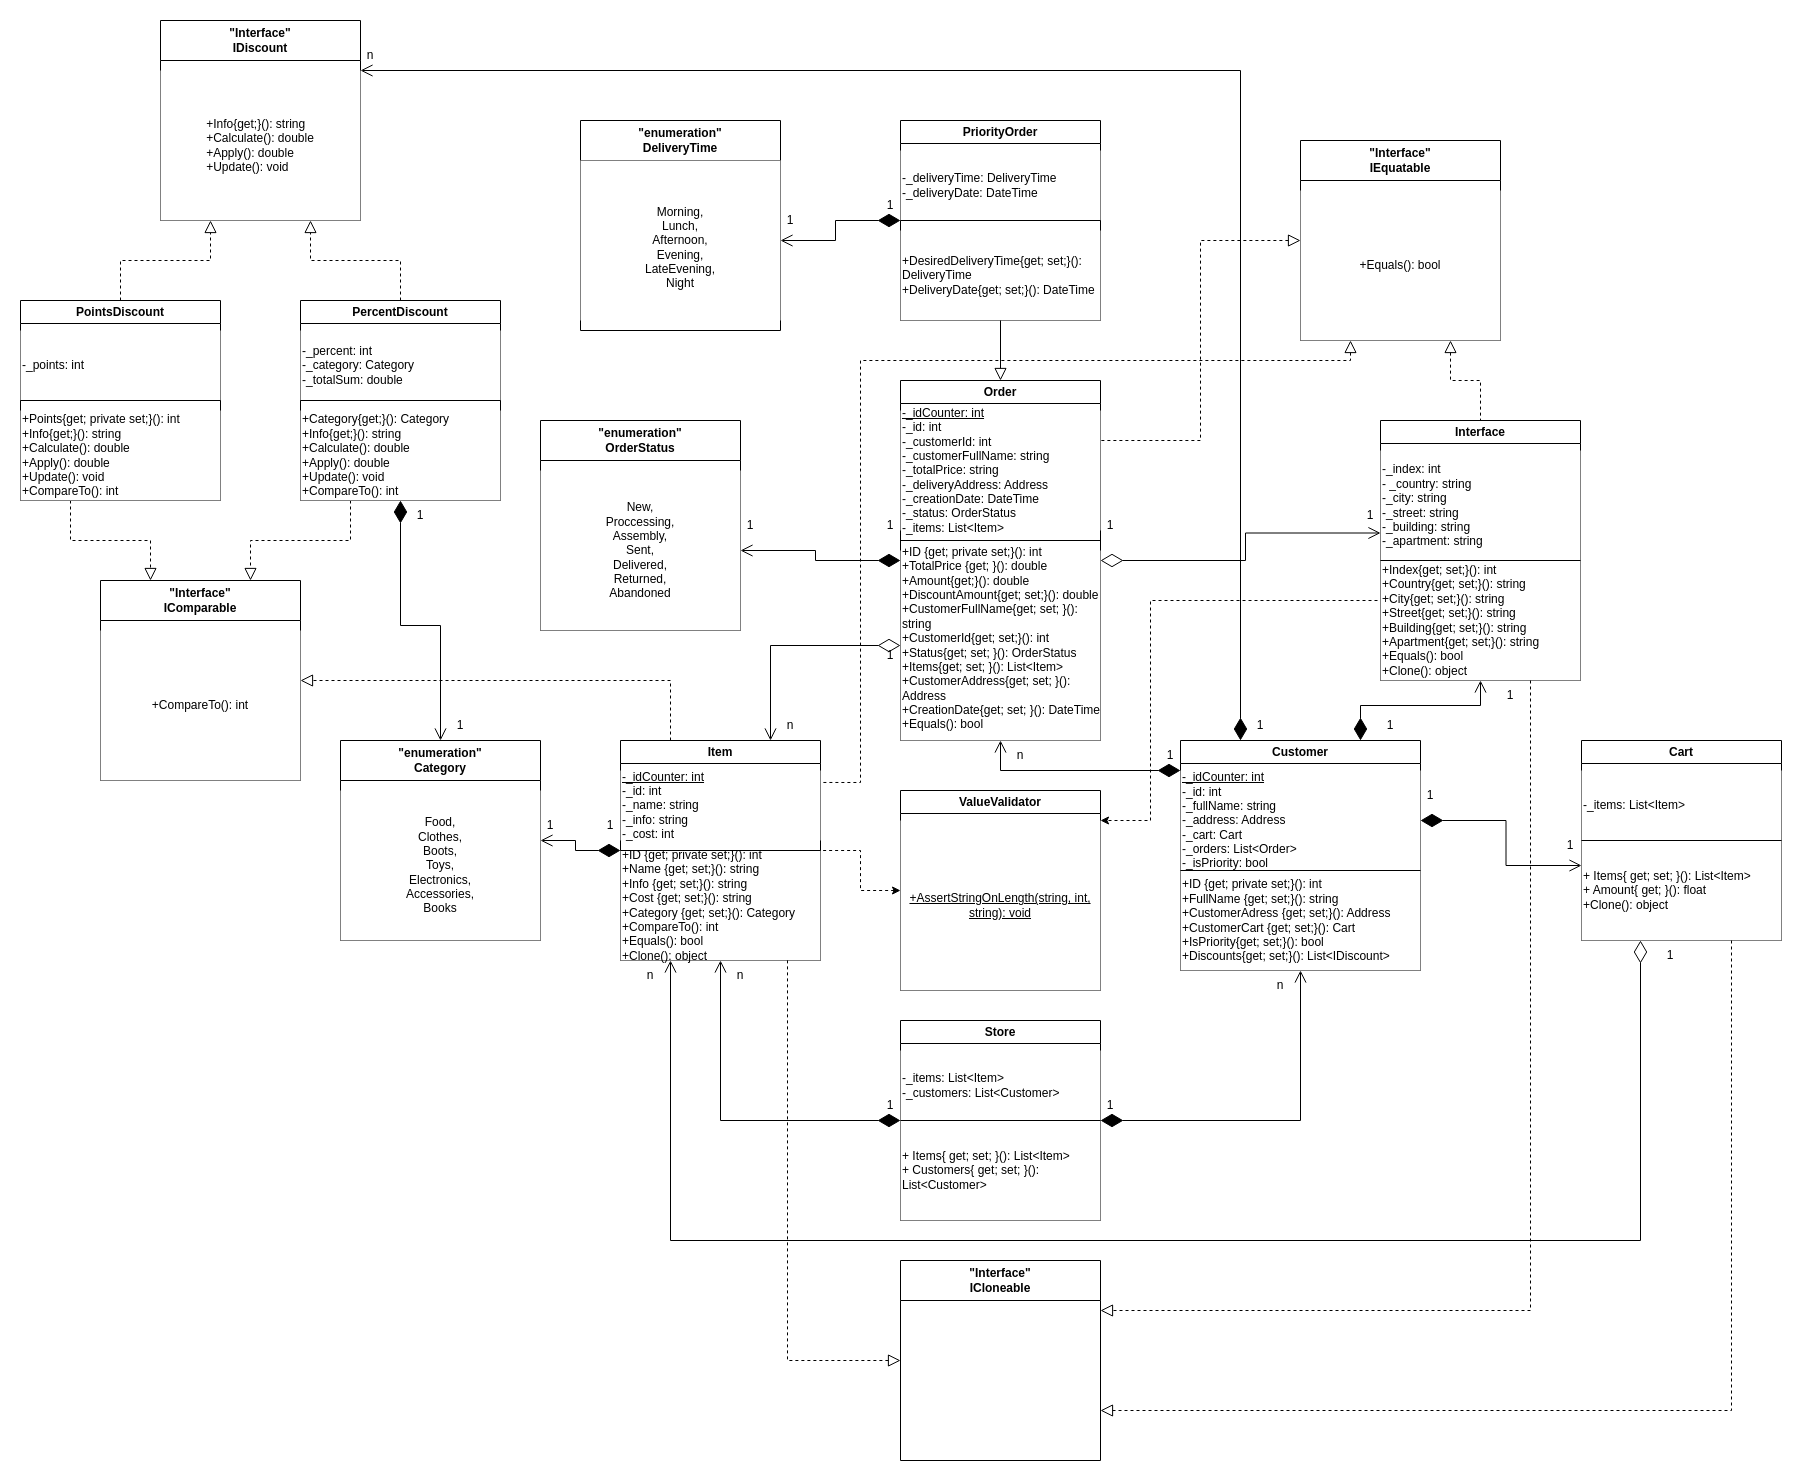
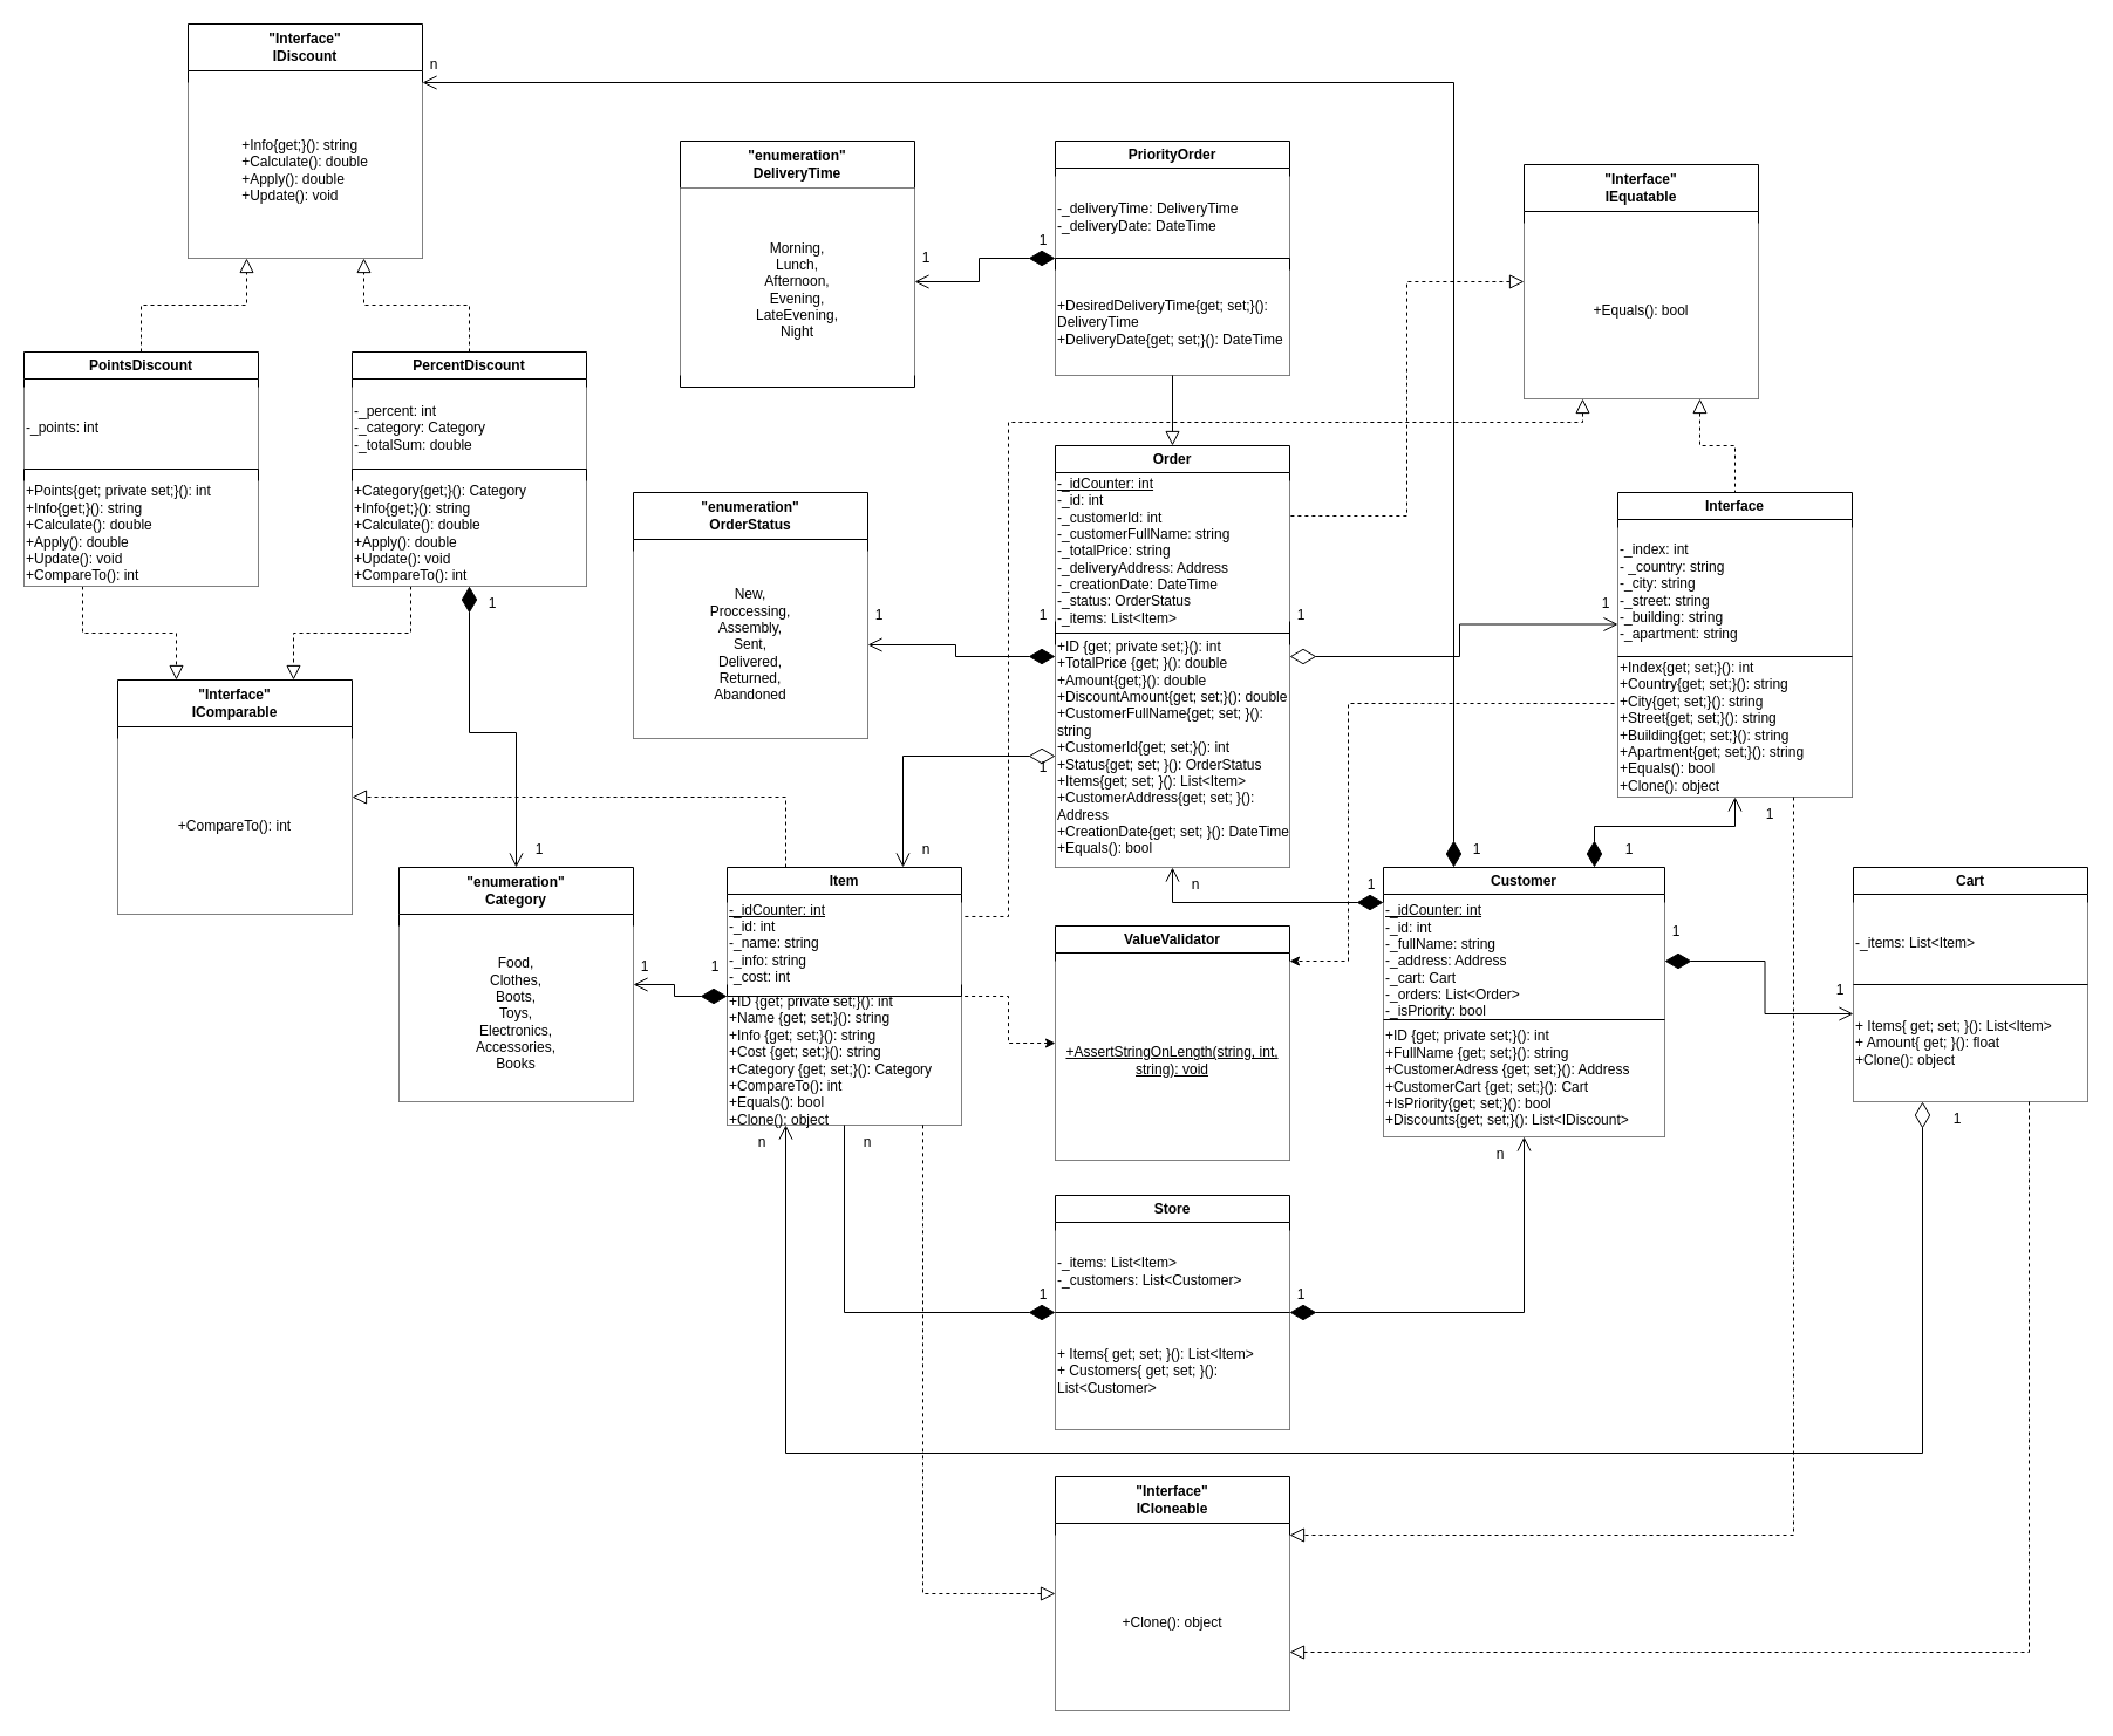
- <mxCell id="17" style="edgeStyle=orthogonalEdgeStyle;rounded=0;orthogonalLoop=1;jettySize=auto;html=1;entryX=0.5;entryY=1;entryDx=0;entryDy=0;endSize=10;startSize=20;startArrow=diamondThin;startFill=1;endArrow=open;endFill=0;" parent="1" source="18" target="7" edge="1"><mxGeometry relative="1" as="geometry" /></mxCell>
+ <mxCell id="17" style="edgeStyle=orthogonalEdgeStyle;rounded=0;orthogonalLoop=1;jettySize=auto;html=1;entryX=0.5;entryY=1;entryDx=0;entryDy=0;endSize=10;startSize=20;startArrow=diamondThin;startFill=1;endArrow=none;endFill=0;" parent="1" source="18" target="7" edge="1"><mxGeometry relative="1" as="geometry" /></mxCell>
+ <mxCell id="98" value="&lt;div style=&quot;text-align: left;&quot;&gt;+Clone(): object&lt;/div&gt;" style="text;html=1;align=center;verticalAlign=middle;whiteSpace=wrap;rounded=0;fillColor=default;" vertex="1" parent="97"><mxGeometry y="50" width="200" height="150" as="geometry" /></mxCell>
